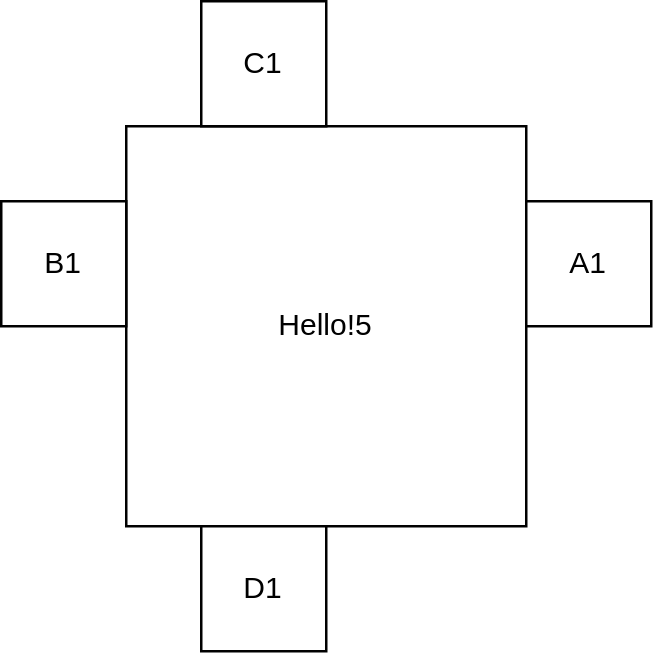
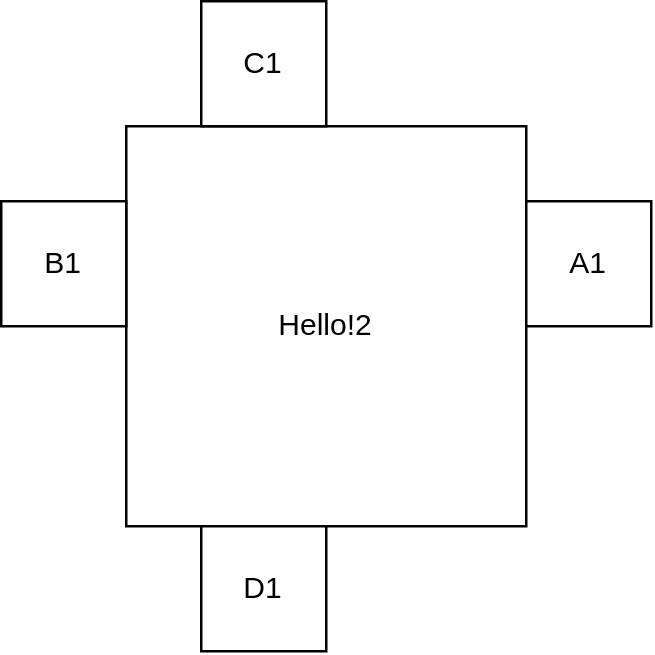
- <mxCell id="2" value="Hello!5" style="shape=rectangle;whiteSpace=wrap;html=1;aspect=fixed;" parent="1" vertex="1"><mxGeometry x="20" y="20" width="160" height="160" as="geometry" /></mxCell>
+ <mxCell id="2" value="Hello!2" style="shape=rectangle;whiteSpace=wrap;html=1;aspect=fixed;" parent="1" vertex="1"><mxGeometry x="20" y="20" width="160" height="160" as="geometry" /></mxCell>
